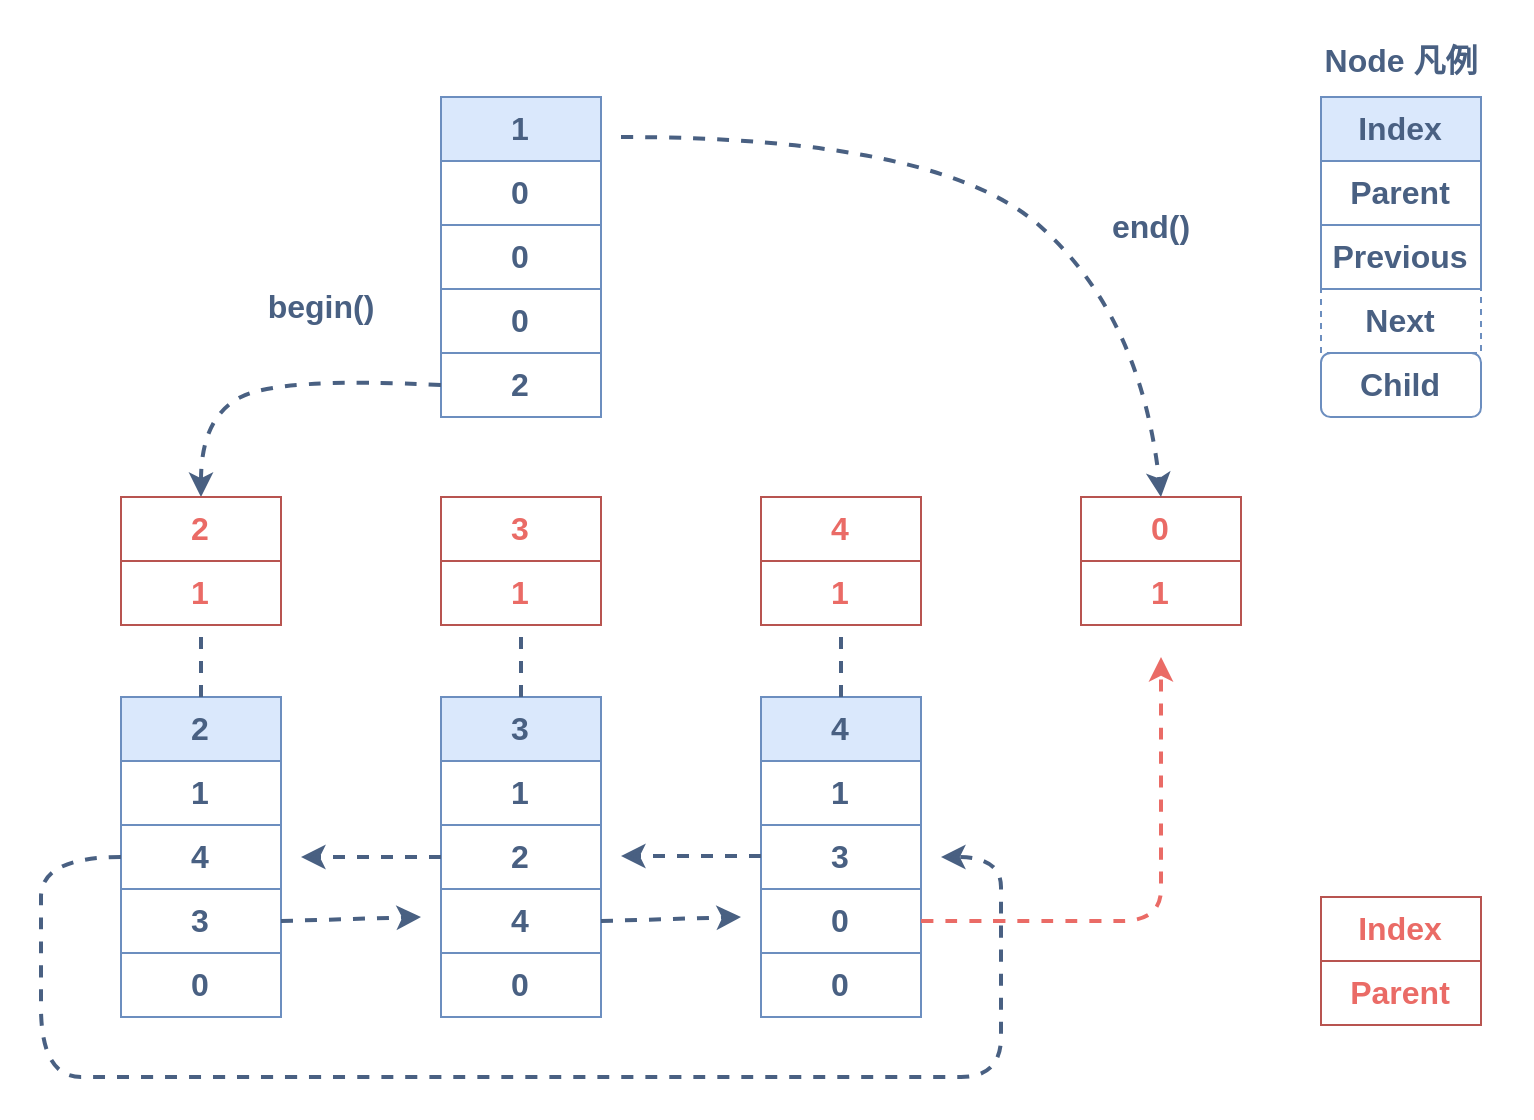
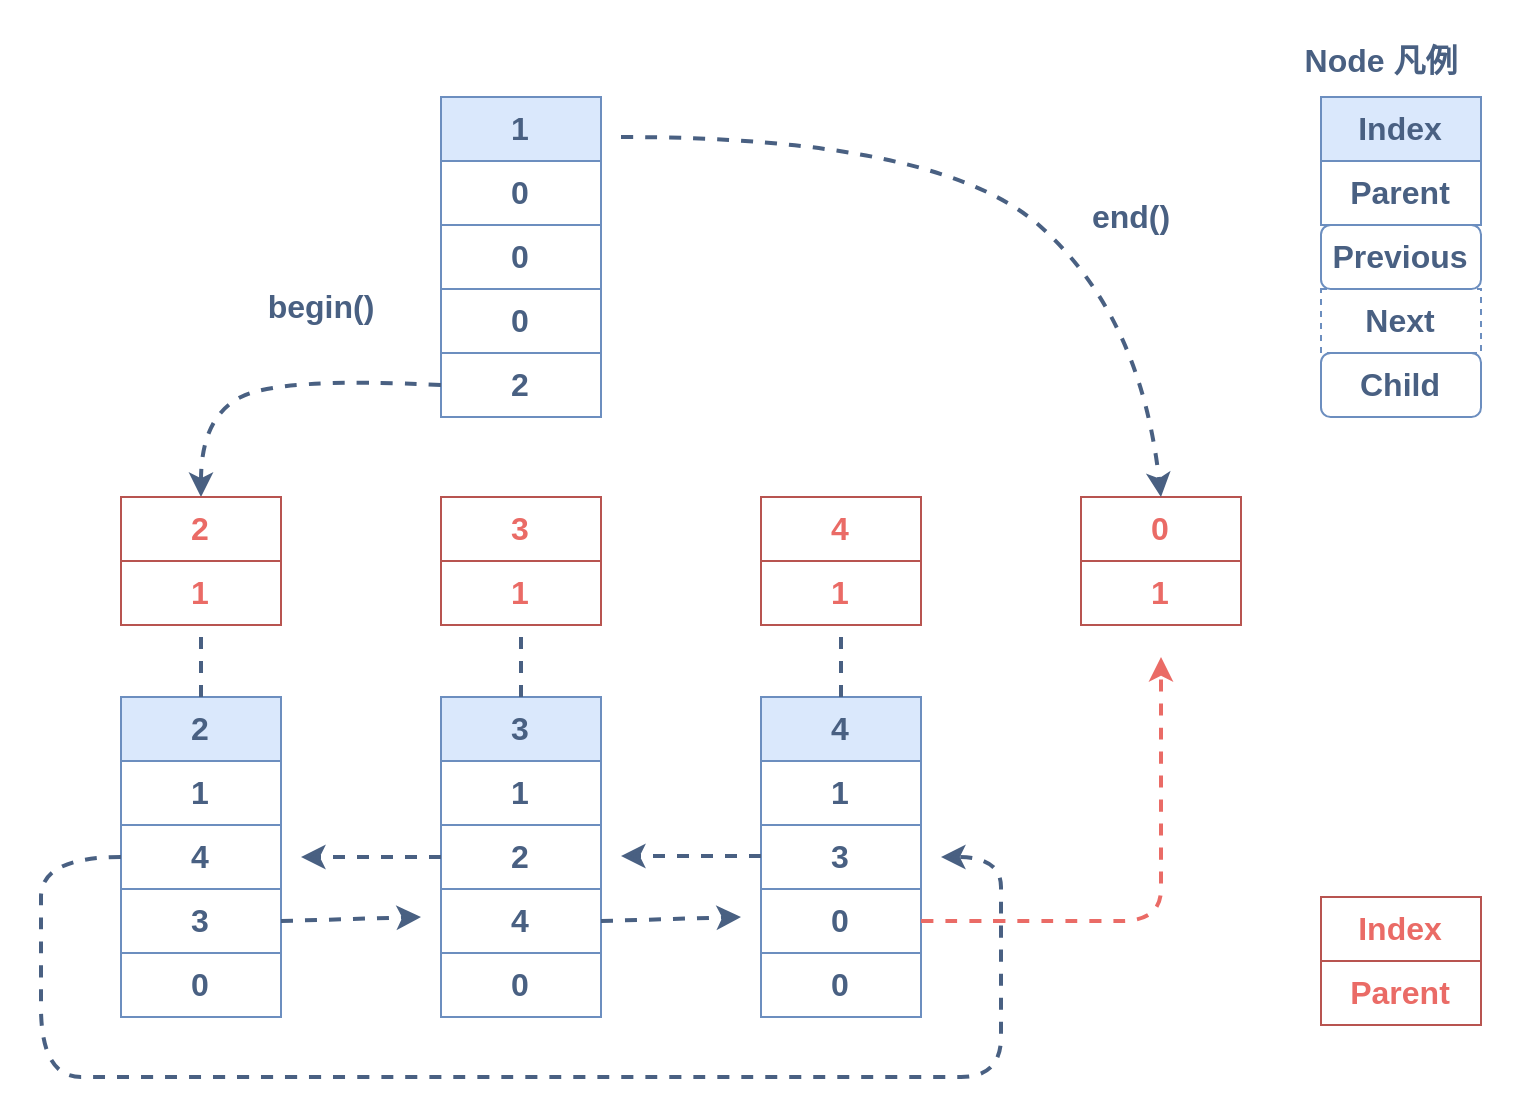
- <mxCell id="43" value="&lt;b&gt;&lt;font style=&quot;font-size: 16px&quot; color=&quot;#496082&quot;&gt;Node 凡例&lt;/font&gt;&lt;/b&gt;" style="text;html=1;align=center;verticalAlign=middle;resizable=0;points=[];autosize=1;" parent="1" vertex="1"><mxGeometry x="655" y="20" width="90" height="20" as="geometry" /></mxCell>
+ <mxCell id="43" value="&lt;b&gt;&lt;font style=&quot;font-size: 16px&quot; color=&quot;#496082&quot;&gt;Node 凡例&lt;/font&gt;&lt;/b&gt;" style="text;html=1;align=center;verticalAlign=middle;resizable=0;points=[];autosize=1;" parent="1" vertex="1"><mxGeometry x="645" y="20" width="90" height="20" as="geometry" /></mxCell>
- <mxCell id="42" value="&lt;font color=&quot;#496082&quot; style=&quot;font-size: 16px&quot;&gt;&lt;b&gt;&lt;font style=&quot;font-size: 16px&quot;&gt;end&lt;/font&gt;()&lt;/b&gt;&lt;/font&gt;" style="text;html=1;align=center;verticalAlign=middle;resizable=0;points=[];autosize=1;" parent="1" vertex="1"><mxGeometry x="550" y="103" width="50" height="20" as="geometry" /></mxCell>
+ <mxCell id="42" value="&lt;font color=&quot;#496082&quot; style=&quot;font-size: 16px&quot;&gt;&lt;b&gt;&lt;font style=&quot;font-size: 16px&quot;&gt;end&lt;/font&gt;()&lt;/b&gt;&lt;/font&gt;" style="text;html=1;align=center;verticalAlign=middle;resizable=0;points=[];autosize=1;" parent="1" vertex="1"><mxGeometry x="540" y="98" width="50" height="20" as="geometry" /></mxCell>
- <mxCell id="5" value="&lt;b&gt;&lt;font style=&quot;font-size: 16px&quot; color=&quot;#496082&quot;&gt;Previous&lt;/font&gt;&lt;/b&gt;" style="rounded=0;whiteSpace=wrap;html=1;fillColor=none;strokeColor=#6c8ebf;shadow=0;" parent="2" vertex="1"><mxGeometry y="64" width="80" height="32" as="geometry" /></mxCell>
+ <mxCell id="5" value="&lt;b&gt;&lt;font style=&quot;font-size: 16px&quot; color=&quot;#496082&quot;&gt;Previous&lt;/font&gt;&lt;/b&gt;" style="whiteSpace=wrap;html=1;fillColor=none;strokeColor=#6c8ebf;shadow=0;rounded=1;" parent="2" vertex="1"><mxGeometry y="64" width="80" height="32" as="geometry" /></mxCell>
